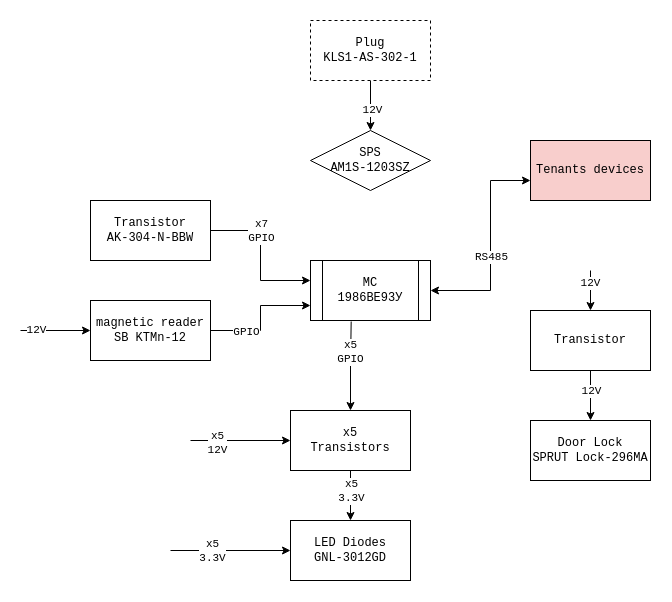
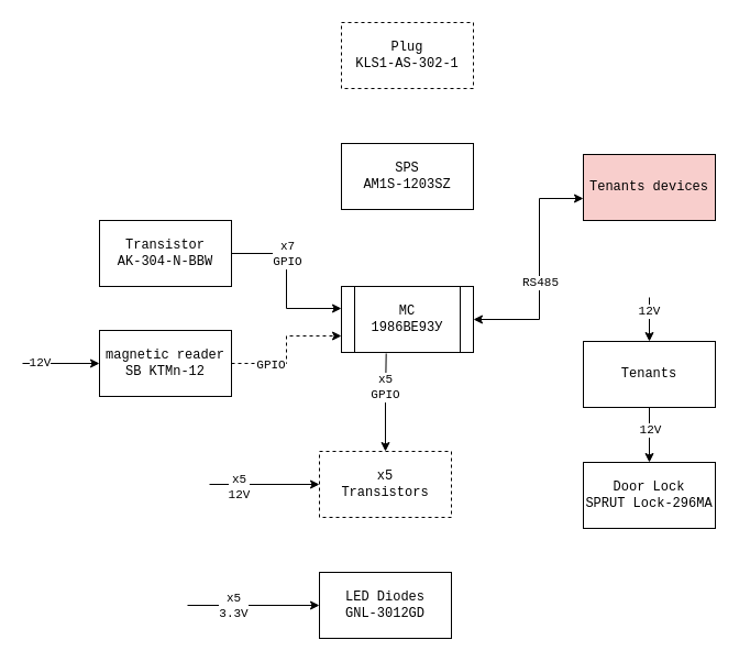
- <mxCell id="6" value="" style="edgeStyle=orthogonalEdgeStyle;rounded=0;orthogonalLoop=1;jettySize=auto;html=1;fontFamily=Courier New;" parent="1" source="8" target="5" edge="1"><mxGeometry relative="1" as="geometry" /></mxCell>
- <mxCell id="7" value="12V" style="edgeLabel;html=1;align=center;verticalAlign=middle;resizable=0;points=[];fontFamily=Courier New;" parent="6" vertex="1" connectable="0"><mxGeometry x="0.16" y="1" relative="1" as="geometry"><mxPoint as="offset" /></mxGeometry></mxCell>
- <mxCell id="5" value="&lt;div&gt;SPS&lt;/div&gt;AM1S-1203SZ" style="rhombus;whiteSpace=wrap;html=1;fontFamily=Courier New;" parent="1" vertex="1"><mxGeometry x="310" y="130" width="120" height="60" as="geometry" /></mxCell>
+ <mxCell id="5" value="&lt;div&gt;SPS&lt;/div&gt;AM1S-1203SZ" style="rounded=0;whiteSpace=wrap;html=1;fontFamily=Courier New;" parent="1" vertex="1"><mxGeometry x="310" y="130" width="120" height="60" as="geometry" /></mxCell>
- <mxCell id="24" style="edgeStyle=orthogonalEdgeStyle;rounded=0;orthogonalLoop=1;jettySize=auto;html=1;entryX=0;entryY=0.75;entryDx=0;entryDy=0;fontFamily=Courier New;startArrow=none;startFill=0;endArrow=classic;endFill=1;" parent="1" source="26" target="4" edge="1"><mxGeometry relative="1" as="geometry" /></mxCell>
+ <mxCell id="24" style="edgeStyle=orthogonalEdgeStyle;rounded=0;orthogonalLoop=1;jettySize=auto;html=1;entryX=0;entryY=0.75;entryDx=0;entryDy=0;fontFamily=Courier New;startArrow=none;startFill=0;endArrow=classic;endFill=1;dashed=1;" parent="1" source="26" target="4" edge="1"><mxGeometry relative="1" as="geometry" /></mxCell>
- <mxCell id="14" value="Transistor" style="rounded=0;whiteSpace=wrap;html=1;fontFamily=Courier New;" parent="1" vertex="1"><mxGeometry x="530" y="310" width="120" height="60" as="geometry" /></mxCell>
+ <mxCell id="14" value="Tenants" style="rounded=0;whiteSpace=wrap;html=1;fontFamily=Courier New;" parent="1" vertex="1"><mxGeometry x="530" y="310" width="120" height="60" as="geometry" /></mxCell>
- <mxCell id="31" value="&lt;div&gt;x5&lt;/div&gt;&lt;div&gt;Transistors&lt;/div&gt;" style="rounded=0;whiteSpace=wrap;html=1;fontFamily=Courier New;" parent="1" vertex="1"><mxGeometry x="290" y="410" width="120" height="60" as="geometry" /></mxCell>
+ <mxCell id="31" value="&lt;div&gt;x5&lt;/div&gt;&lt;div&gt;Transistors&lt;/div&gt;" style="rounded=0;whiteSpace=wrap;html=1;fontFamily=Courier New;dashed=1;" parent="1" vertex="1"><mxGeometry x="290" y="410" width="120" height="60" as="geometry" /></mxCell>
- <mxCell id="29" value="" style="edgeStyle=orthogonalEdgeStyle;rounded=0;orthogonalLoop=1;jettySize=auto;html=1;fontFamily=Courier New;startArrow=none;startFill=0;endArrow=classic;endFill=1;" parent="1" source="31" target="17" edge="1"><mxGeometry relative="1" as="geometry" /></mxCell>
- <mxCell id="30" value="&lt;div&gt;x5&lt;/div&gt;&lt;div&gt;3.3V&lt;br&gt;&lt;/div&gt;" style="edgeLabel;html=1;align=center;verticalAlign=middle;resizable=0;points=[];fontFamily=Courier New;" parent="29" vertex="1" connectable="0"><mxGeometry x="-0.68" y="2" relative="1" as="geometry"><mxPoint x="-2" y="12" as="offset" /></mxGeometry></mxCell>
